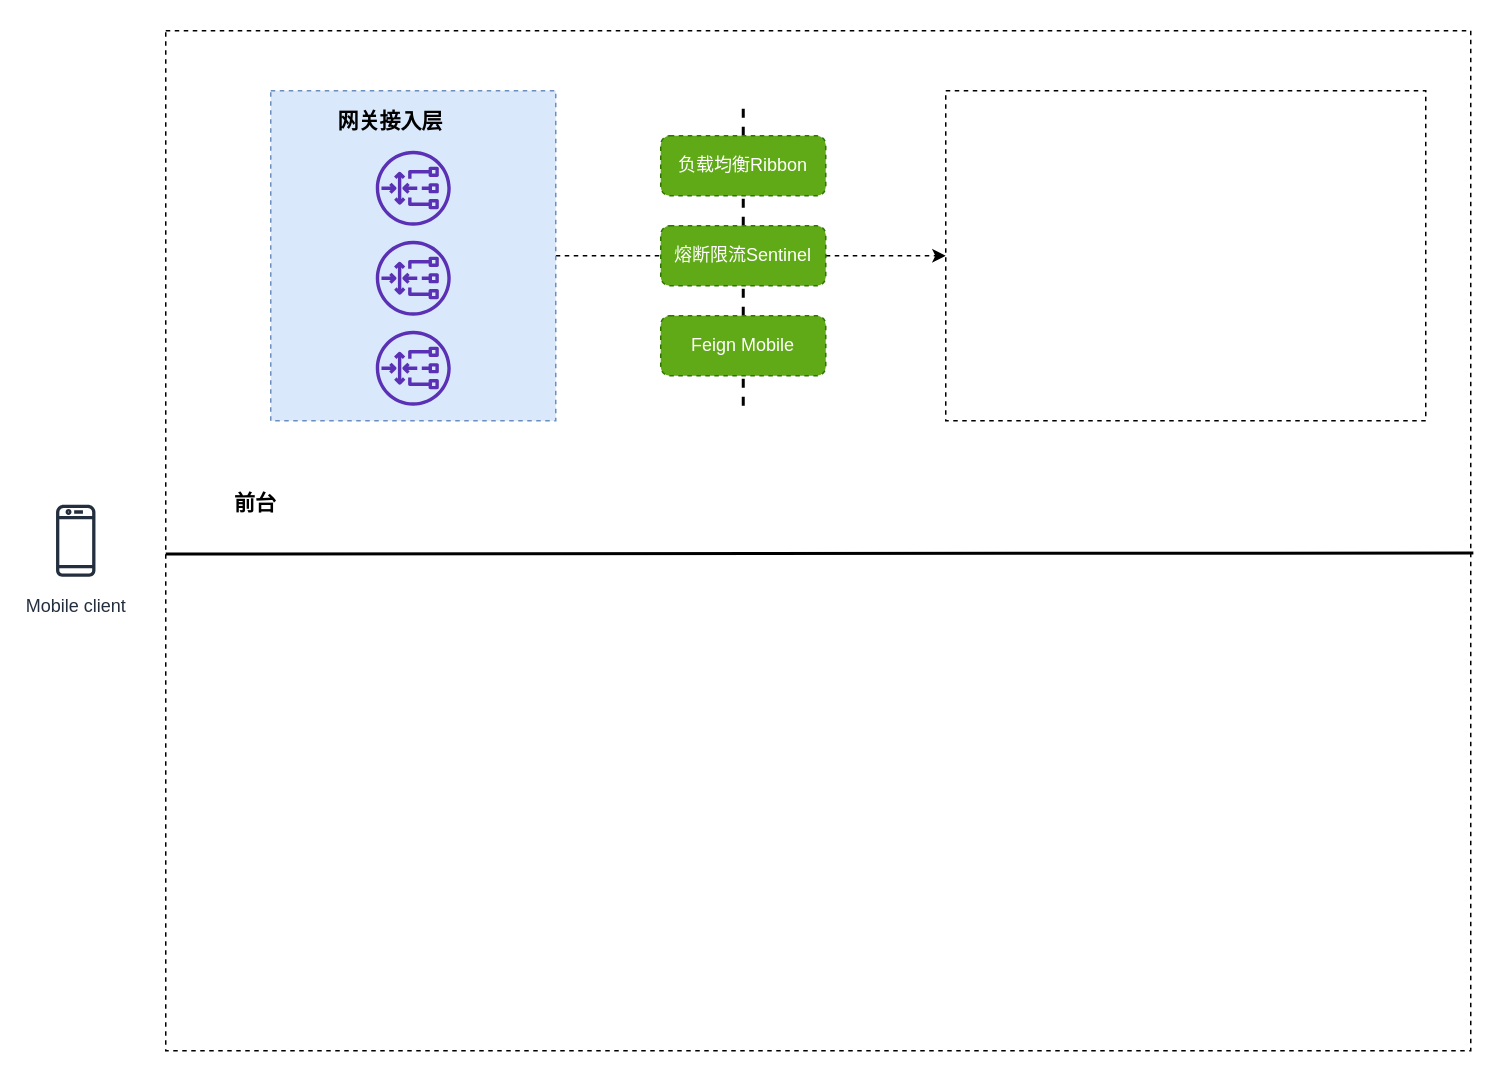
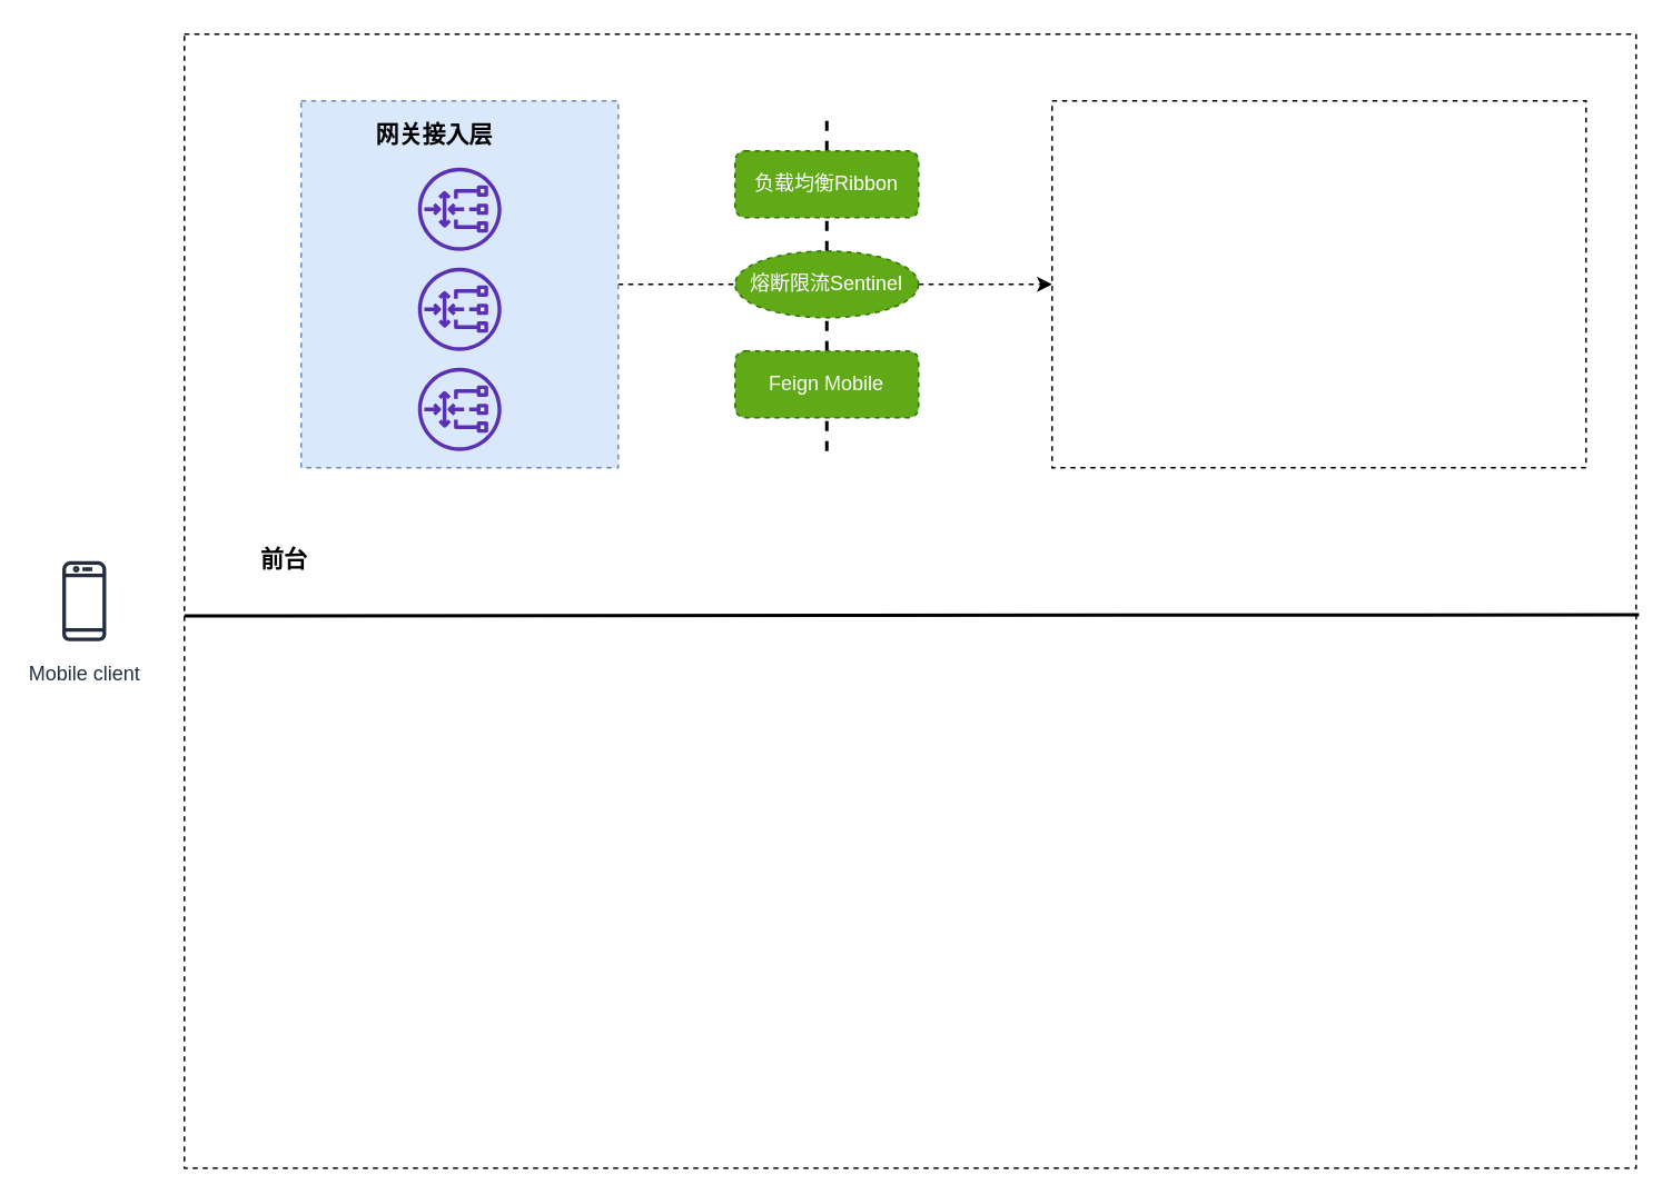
- <mxCell id="16" value="熔断限流Sentinel" style="rounded=1;whiteSpace=wrap;html=1;dashed=1;gradientDirection=north;fillColor=#60a917;strokeColor=#2D7600;fontColor=#ffffff;" vertex="1" parent="1"><mxGeometry x="440" y="150" width="110" height="40" as="geometry" /></mxCell>
+ <mxCell id="16" value="熔断限流Sentinel" style="ellipse;whiteSpace=wrap;html=1;dashed=1;gradientDirection=north;fillColor=#60a917;strokeColor=#2D7600;fontColor=#ffffff;" vertex="1" parent="1"><mxGeometry x="440" y="150" width="110" height="40" as="geometry" /></mxCell>
